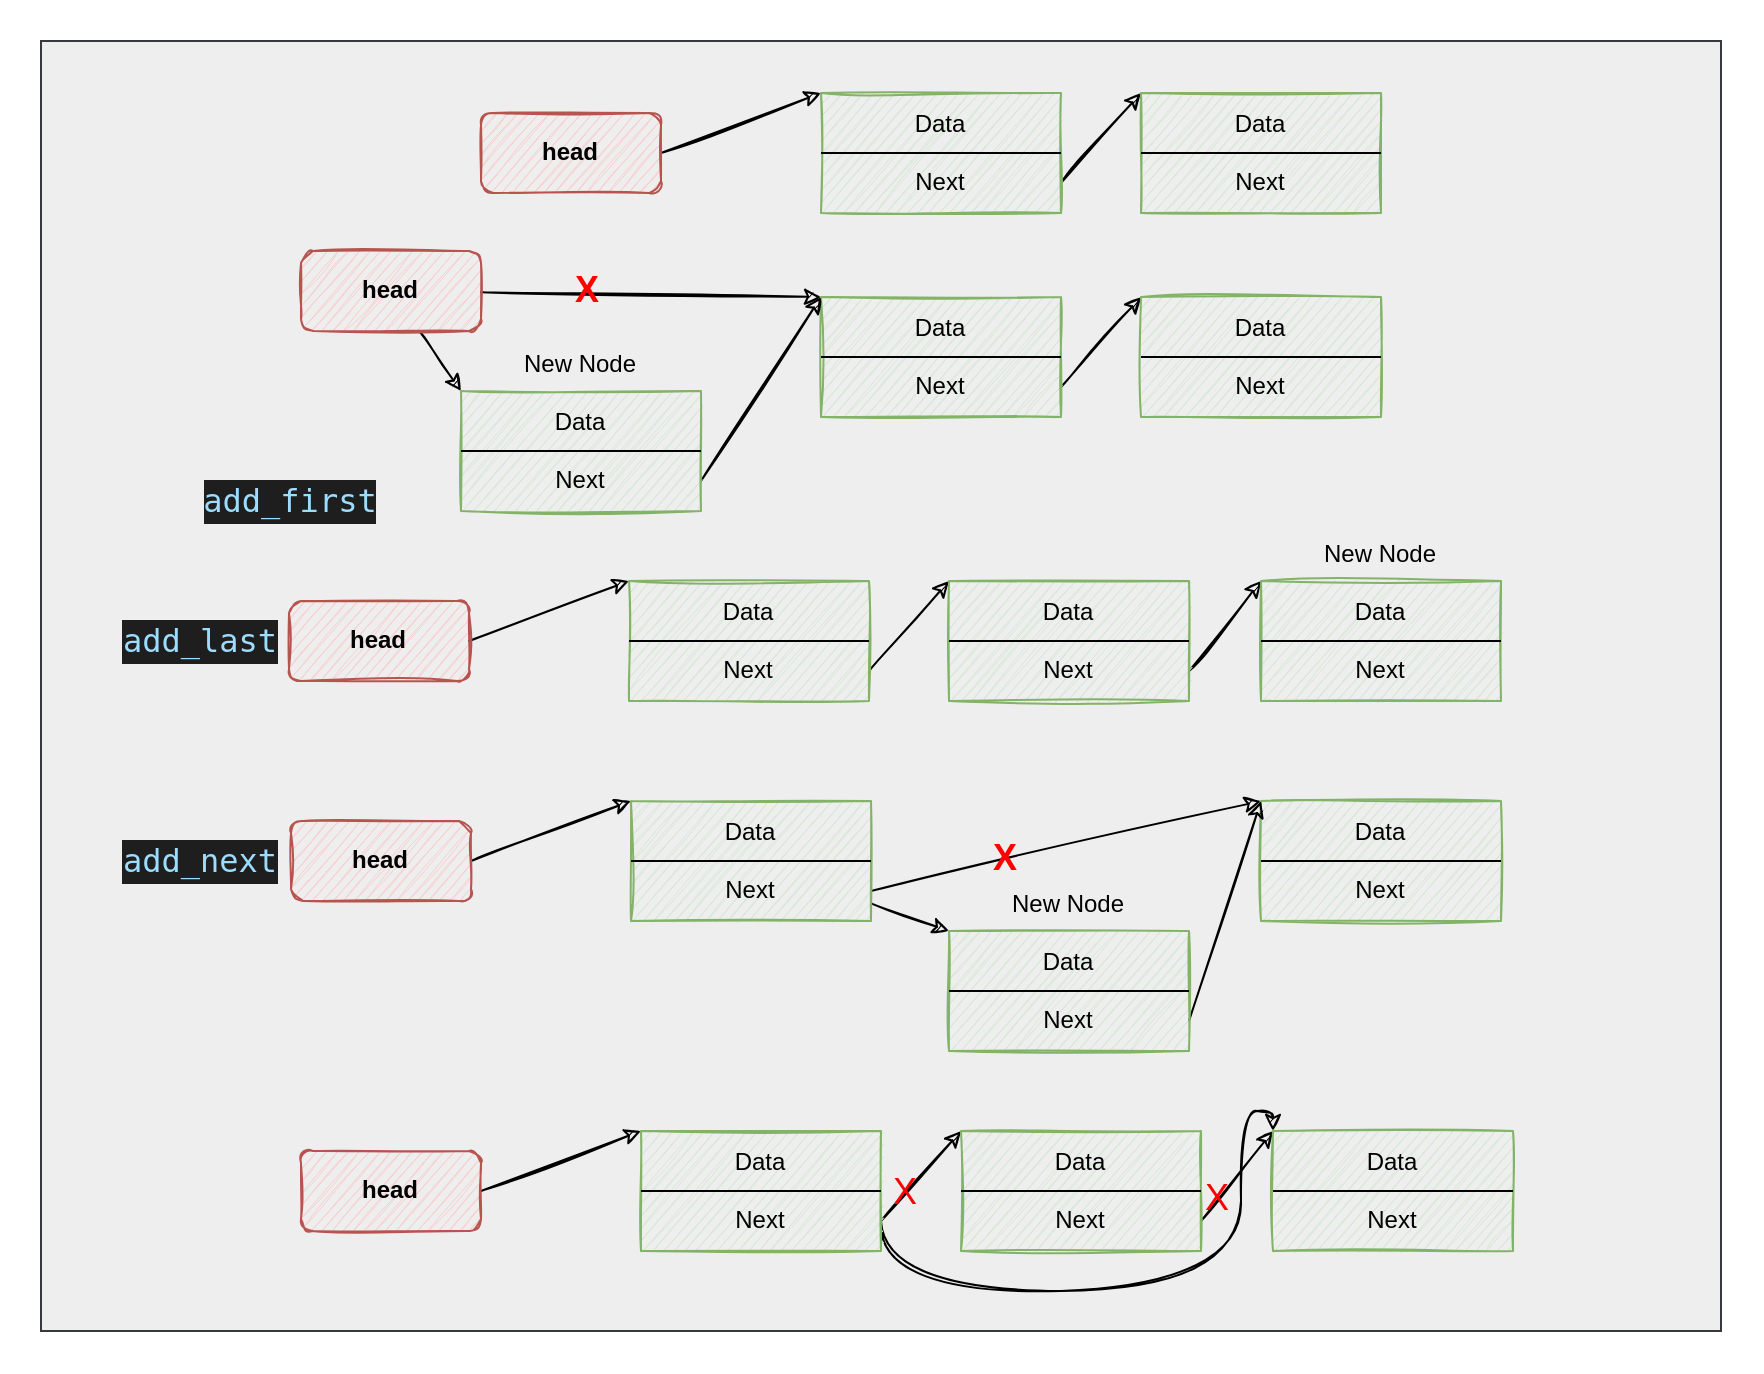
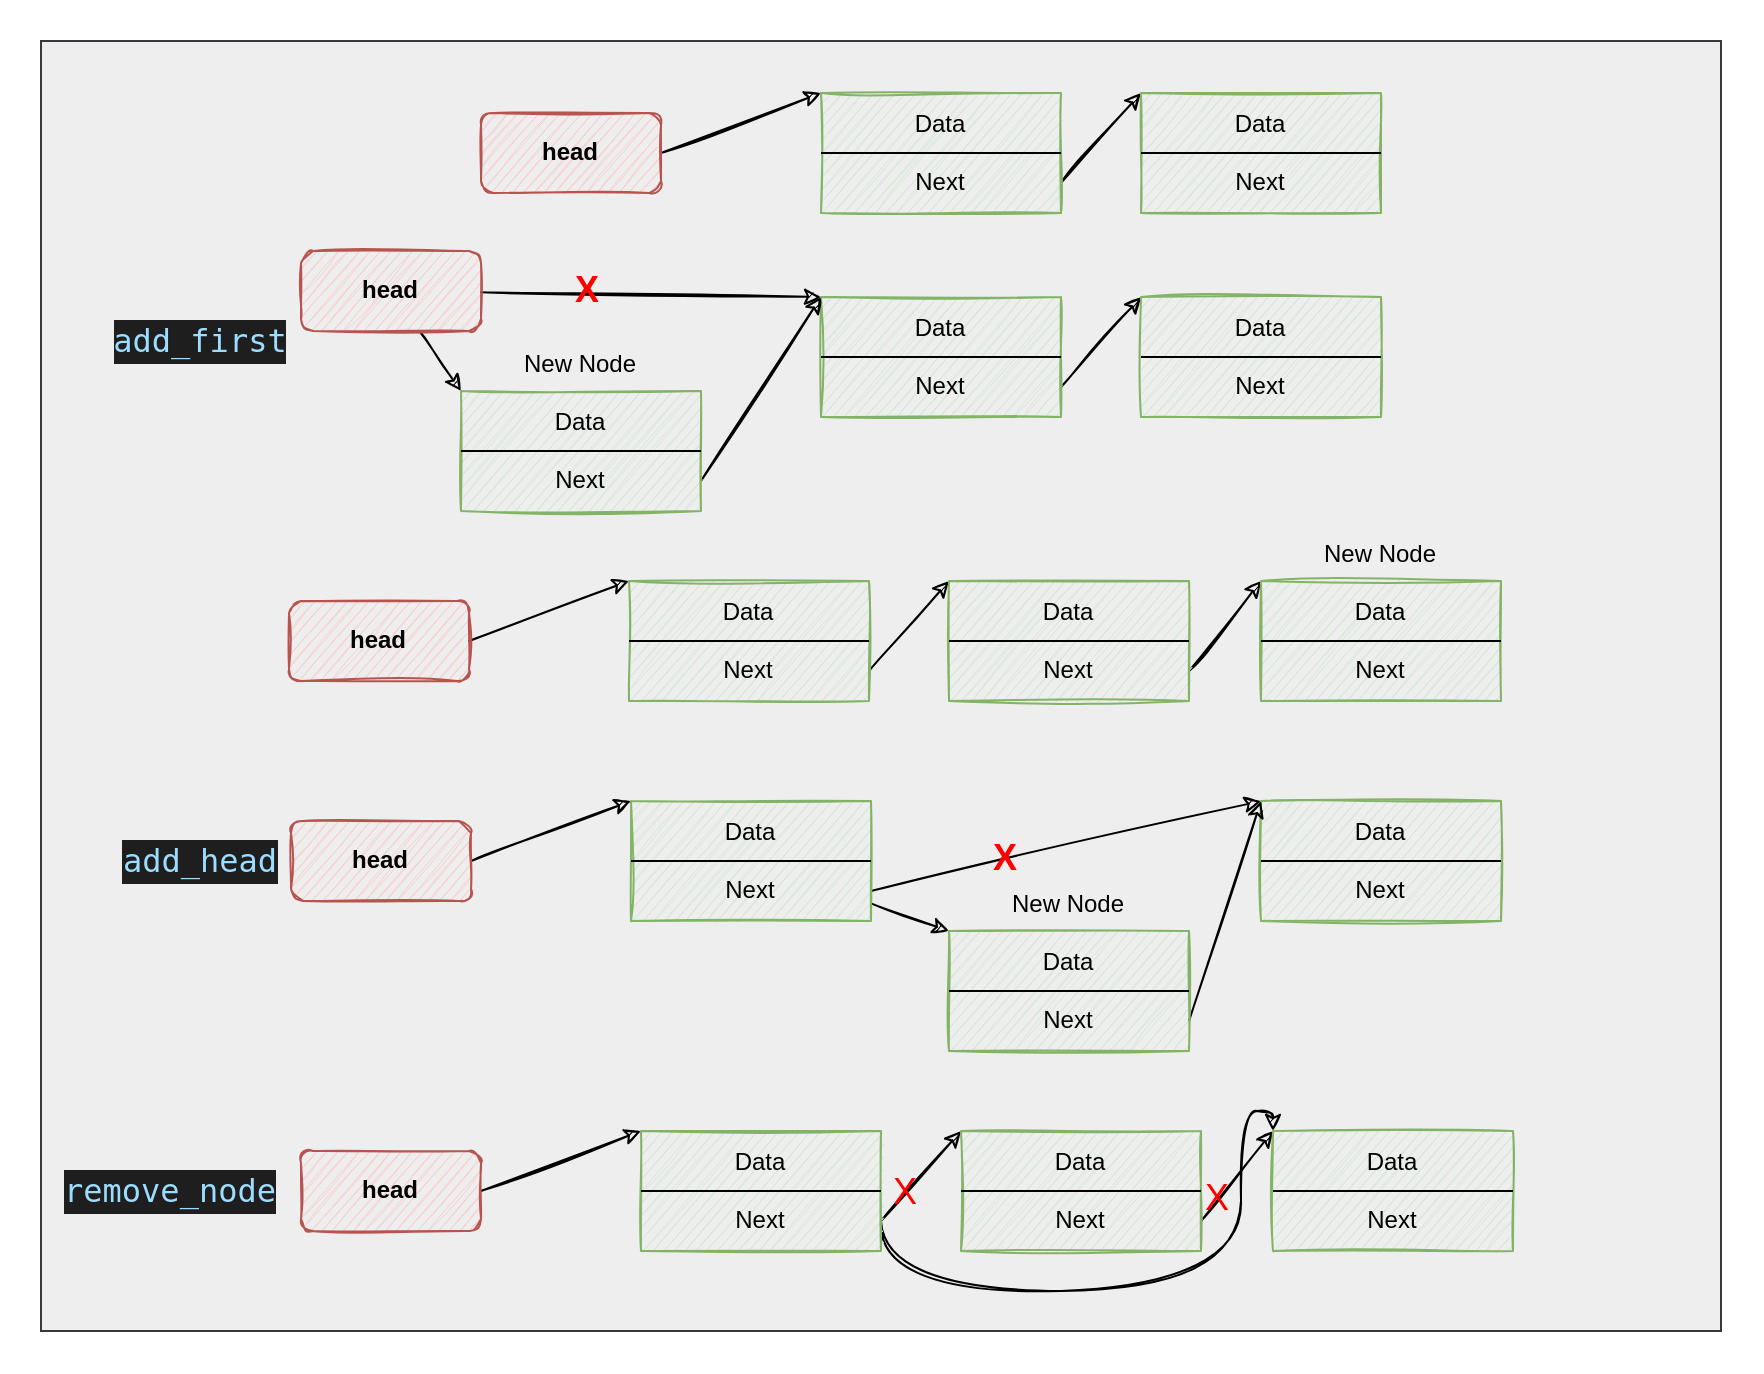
- <mxCell id="10" value="&lt;div style=&quot;color: rgb(212 , 212 , 212) ; background-color: rgb(30 , 30 , 30) ; font-family: &amp;#34;droid sans mono&amp;#34; , &amp;#34;monospace&amp;#34; , monospace ; font-size: 16px ; line-height: 22px&quot;&gt;&lt;span style=&quot;color: #9cdcfe&quot;&gt;add_first&lt;/span&gt;&lt;/div&gt;" style="text;html=1;strokeColor=none;fillColor=none;align=center;verticalAlign=middle;whiteSpace=wrap;rounded=0;glass=0;sketch=1;fontColor=#000000;" vertex="1" parent="1"><mxGeometry x="95" y="235" width="100" height="30" as="geometry" /></mxCell>
+ <mxCell id="10" value="&lt;div style=&quot;color: rgb(212 , 212 , 212) ; background-color: rgb(30 , 30 , 30) ; font-family: &amp;#34;droid sans mono&amp;#34; , &amp;#34;monospace&amp;#34; , monospace ; font-size: 16px ; line-height: 22px&quot;&gt;&lt;span style=&quot;color: #9cdcfe&quot;&gt;add_first&lt;/span&gt;&lt;/div&gt;" style="text;html=1;strokeColor=none;fillColor=none;align=center;verticalAlign=middle;whiteSpace=wrap;rounded=0;glass=0;sketch=1;fontColor=#000000;" vertex="1" parent="1"><mxGeometry x="50" y="155" width="100" height="30" as="geometry" /></mxCell>
- <mxCell id="23" value="&lt;div style=&quot;color: rgb(212 , 212 , 212) ; background-color: rgb(30 , 30 , 30) ; font-family: &amp;#34;droid sans mono&amp;#34; , &amp;#34;monospace&amp;#34; , monospace ; font-size: 16px ; line-height: 22px&quot;&gt;&lt;span style=&quot;color: #9cdcfe&quot;&gt;add_last&lt;/span&gt;&lt;/div&gt;" style="text;html=1;strokeColor=none;fillColor=none;align=center;verticalAlign=middle;whiteSpace=wrap;rounded=0;glass=0;labelBackgroundColor=none;sketch=1;fontSize=18;fontColor=#FF0000;" vertex="1" parent="1"><mxGeometry x="60" y="305" width="80" height="30" as="geometry" /></mxCell>
- <mxCell id="24" value="&lt;div style=&quot;color: rgb(212 , 212 , 212) ; background-color: rgb(30 , 30 , 30) ; font-family: &amp;#34;droid sans mono&amp;#34; , &amp;#34;monospace&amp;#34; , monospace ; font-size: 16px ; line-height: 22px&quot;&gt;&lt;span style=&quot;color: #9cdcfe&quot;&gt;add_next&lt;/span&gt;&lt;/div&gt;" style="text;html=1;strokeColor=none;fillColor=none;align=center;verticalAlign=middle;whiteSpace=wrap;rounded=0;glass=0;labelBackgroundColor=none;sketch=1;fontSize=18;fontColor=#FF0000;" vertex="1" parent="1"><mxGeometry x="55" y="415" width="90" height="30" as="geometry" /></mxCell>
+ <mxCell id="24" value="&lt;div style=&quot;color: rgb(212 , 212 , 212) ; background-color: rgb(30 , 30 , 30) ; font-family: &amp;#34;droid sans mono&amp;#34; , &amp;#34;monospace&amp;#34; , monospace ; font-size: 16px ; line-height: 22px&quot;&gt;&lt;span style=&quot;color: #9cdcfe&quot;&gt;add_head&lt;/span&gt;&lt;/div&gt;" style="text;html=1;strokeColor=none;fillColor=none;align=center;verticalAlign=middle;whiteSpace=wrap;rounded=0;glass=0;labelBackgroundColor=none;sketch=1;fontSize=18;fontColor=#FF0000;" vertex="1" parent="1"><mxGeometry x="55" y="415" width="90" height="30" as="geometry" /></mxCell>
+ <mxCell id="50" value="&lt;div style=&quot;color: rgb(212 , 212 , 212) ; background-color: rgb(30 , 30 , 30) ; font-family: &amp;#34;droid sans mono&amp;#34; , &amp;#34;monospace&amp;#34; , monospace ; font-size: 16px ; line-height: 22px&quot;&gt;&lt;span style=&quot;color: #9cdcfe&quot;&gt;remove_node&lt;/span&gt;&lt;/div&gt;" style="text;html=1;strokeColor=none;fillColor=none;align=center;verticalAlign=middle;whiteSpace=wrap;rounded=0;glass=0;labelBackgroundColor=none;sketch=1;fontSize=18;fontColor=#FF0000;" vertex="1" parent="1"><mxGeometry x="30" y="580" width="110" height="30" as="geometry" /></mxCell>
